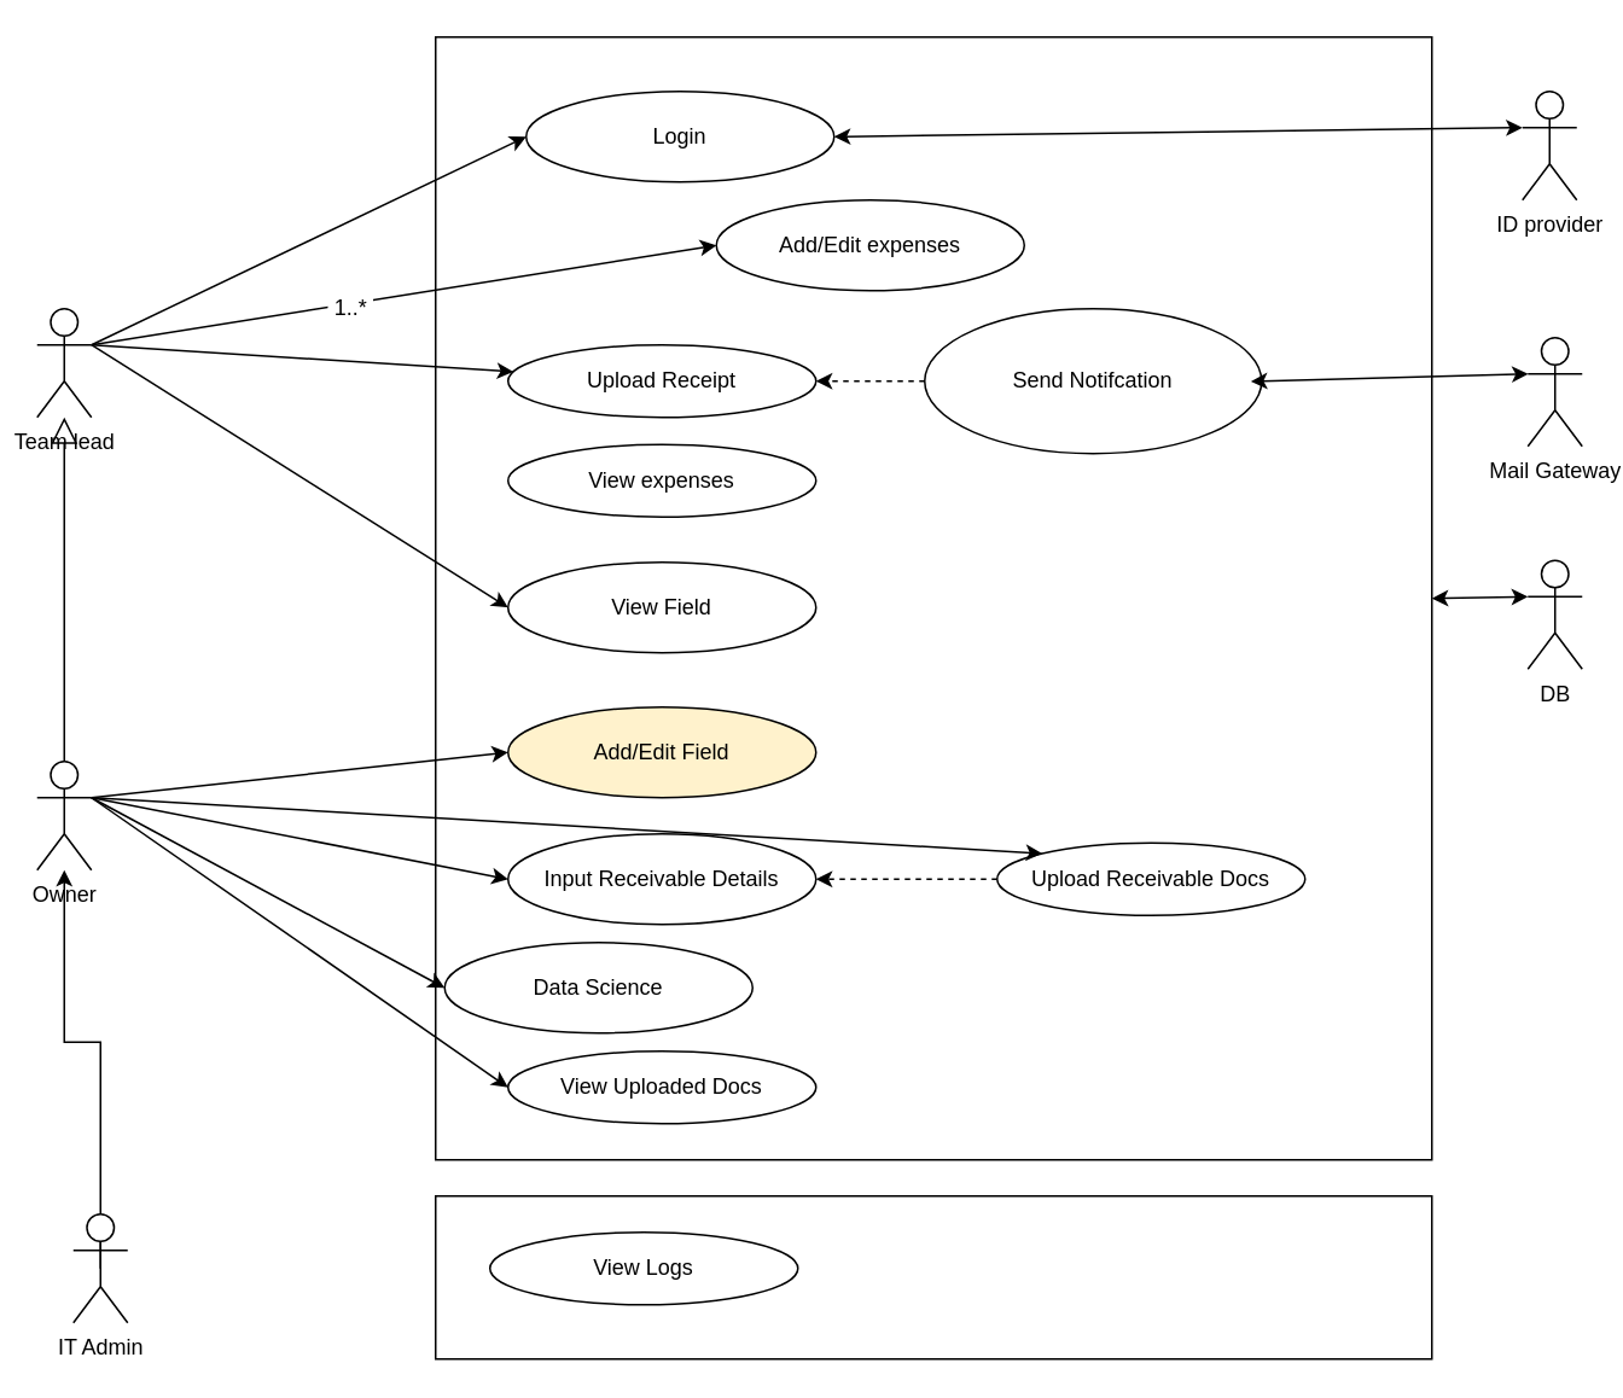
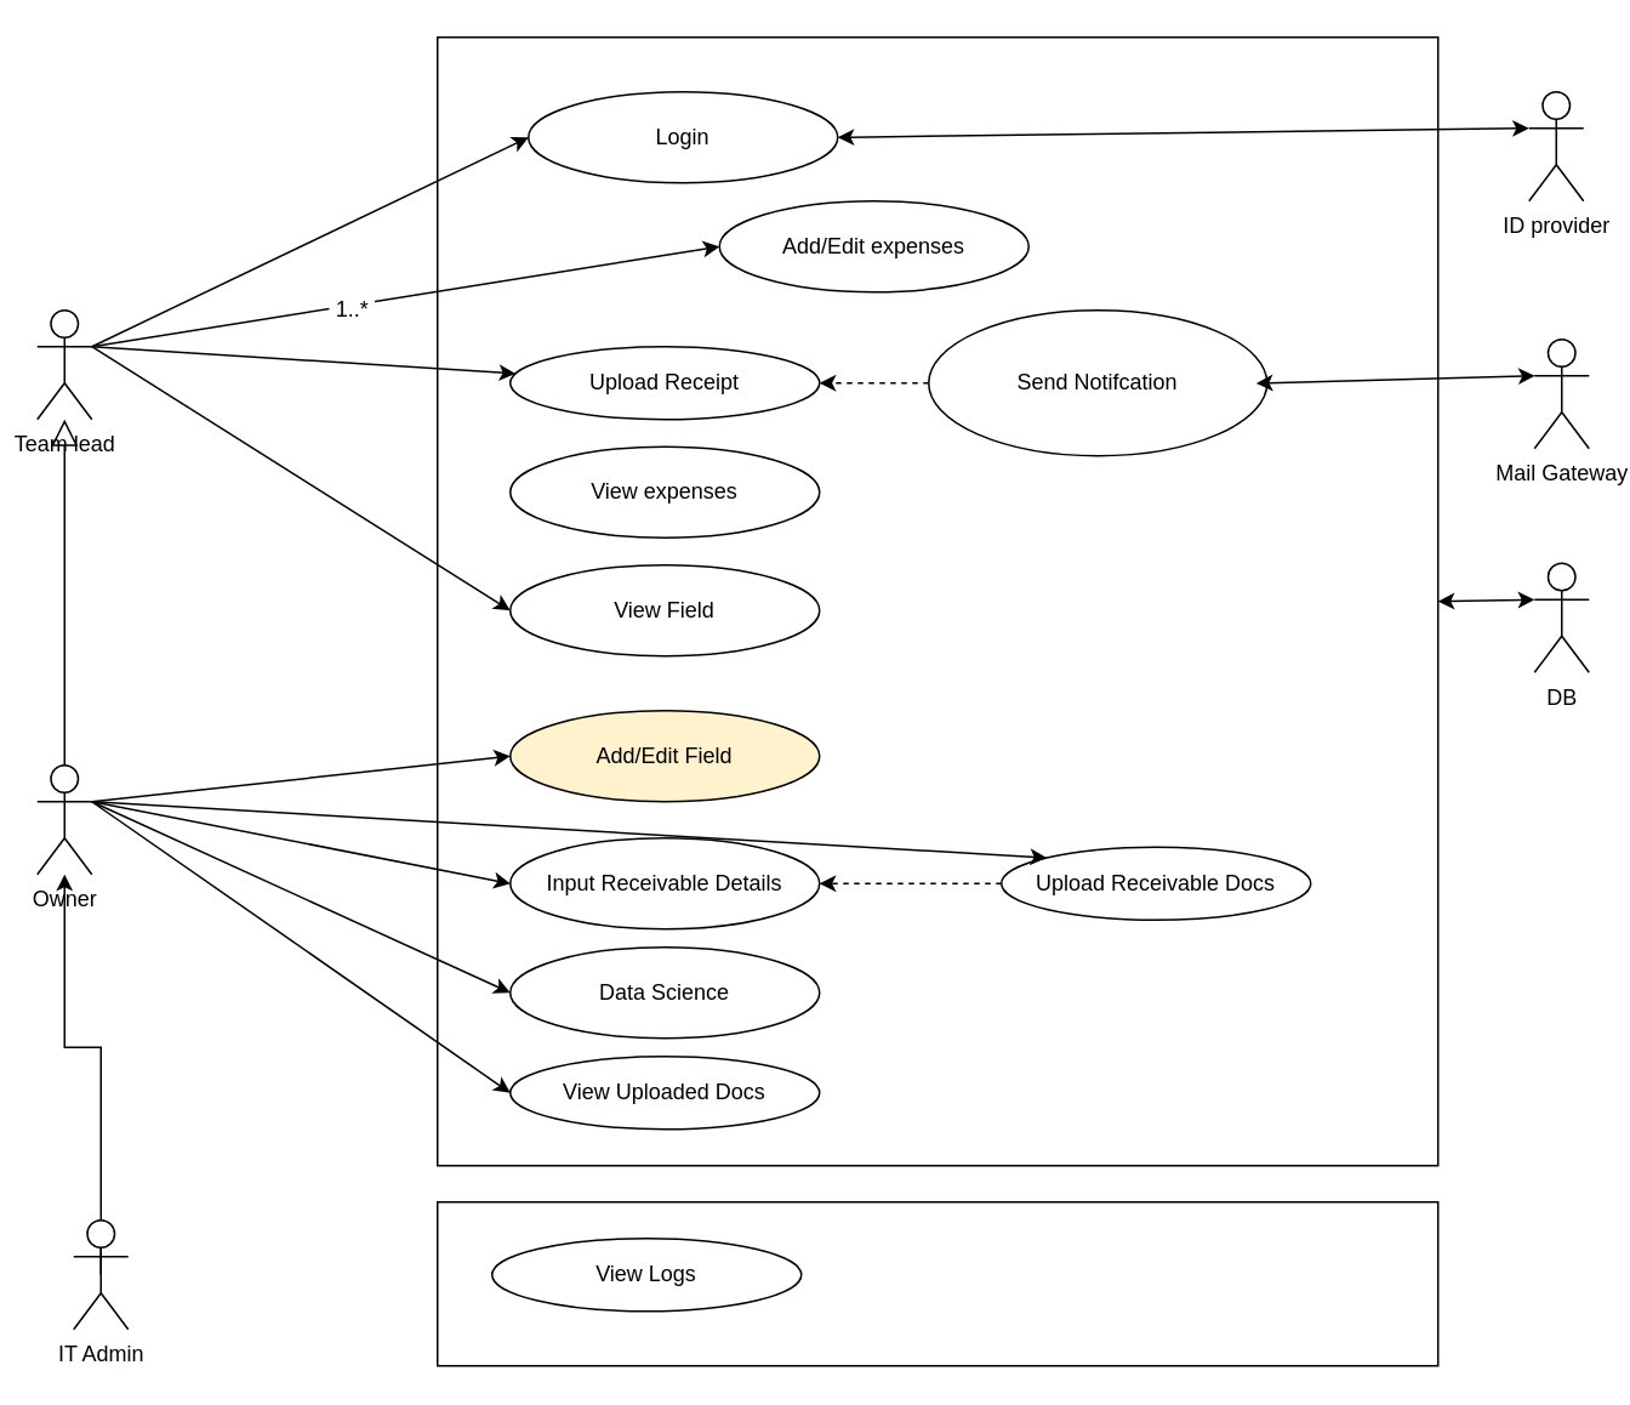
- <mxCell id="17" value="View expenses" style="ellipse;whiteSpace=wrap;html=1;" vertex="1" parent="1"><mxGeometry x="280" y="245" width="170" height="40" as="geometry" /></mxCell>
+ <mxCell id="17" value="View expenses" style="ellipse;whiteSpace=wrap;html=1;" vertex="1" parent="1"><mxGeometry x="280" y="245" width="170" height="50" as="geometry" /></mxCell>
- <mxCell id="26" value="Data Science" style="ellipse;whiteSpace=wrap;html=1;" vertex="1" parent="1"><mxGeometry x="245" y="520" width="170" height="50" as="geometry" /></mxCell>
+ <mxCell id="26" value="Data Science" style="ellipse;whiteSpace=wrap;html=1;" vertex="1" parent="1"><mxGeometry x="280" y="520" width="170" height="50" as="geometry" /></mxCell>
